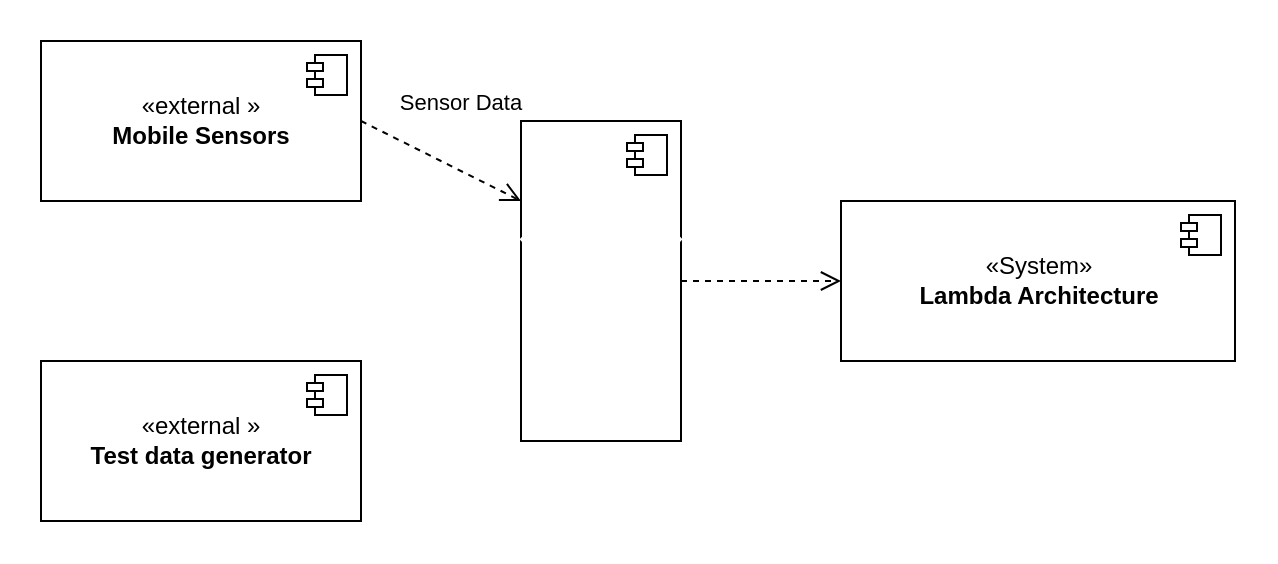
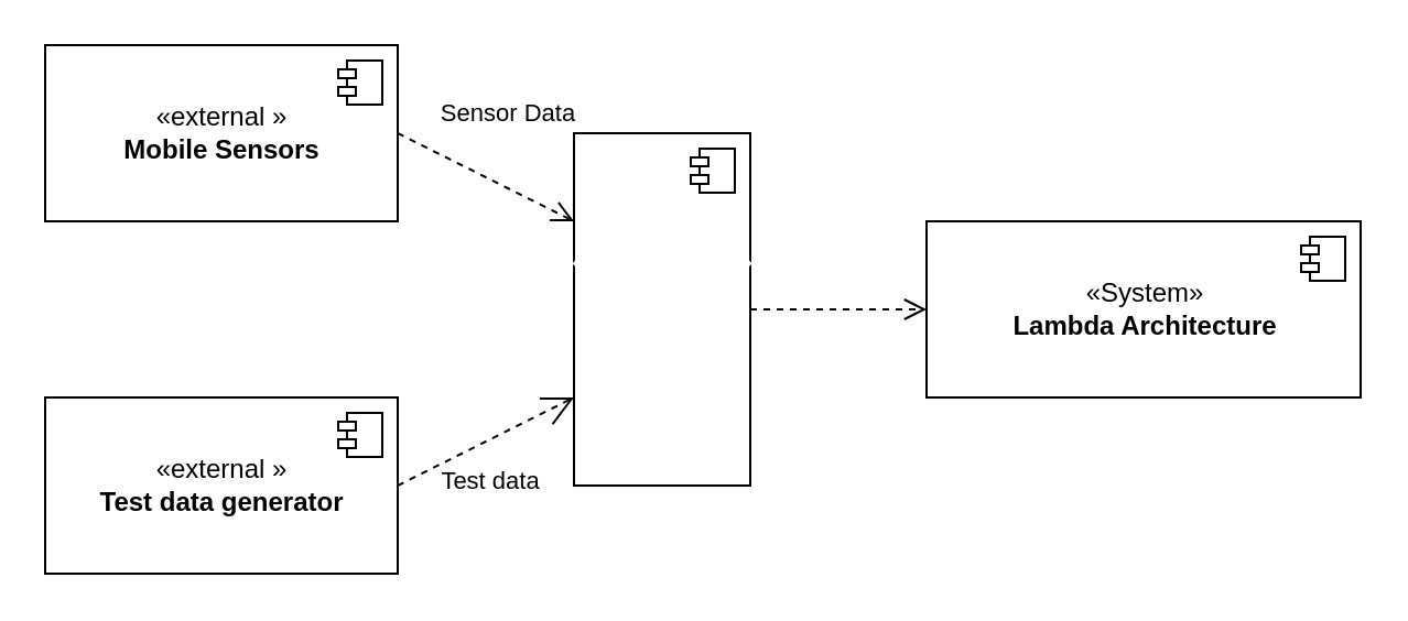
+ <mxCell id="9" value="&lt;div&gt;Test data&lt;/div&gt;" style="endArrow=open;endSize=12;dashed=1;html=1;exitX=1;exitY=0.5;exitDx=0;exitDy=0;entryX=0;entryY=0.75;entryDx=0;entryDy=0;" edge="1" parent="1" source="6" target="10"><mxGeometry x="-0.148" y="-17" width="160" relative="1" as="geometry"><mxPoint x="20" y="280" as="sourcePoint" /><mxPoint x="180" y="280" as="targetPoint" /><mxPoint as="offset" /></mxGeometry></mxCell>
